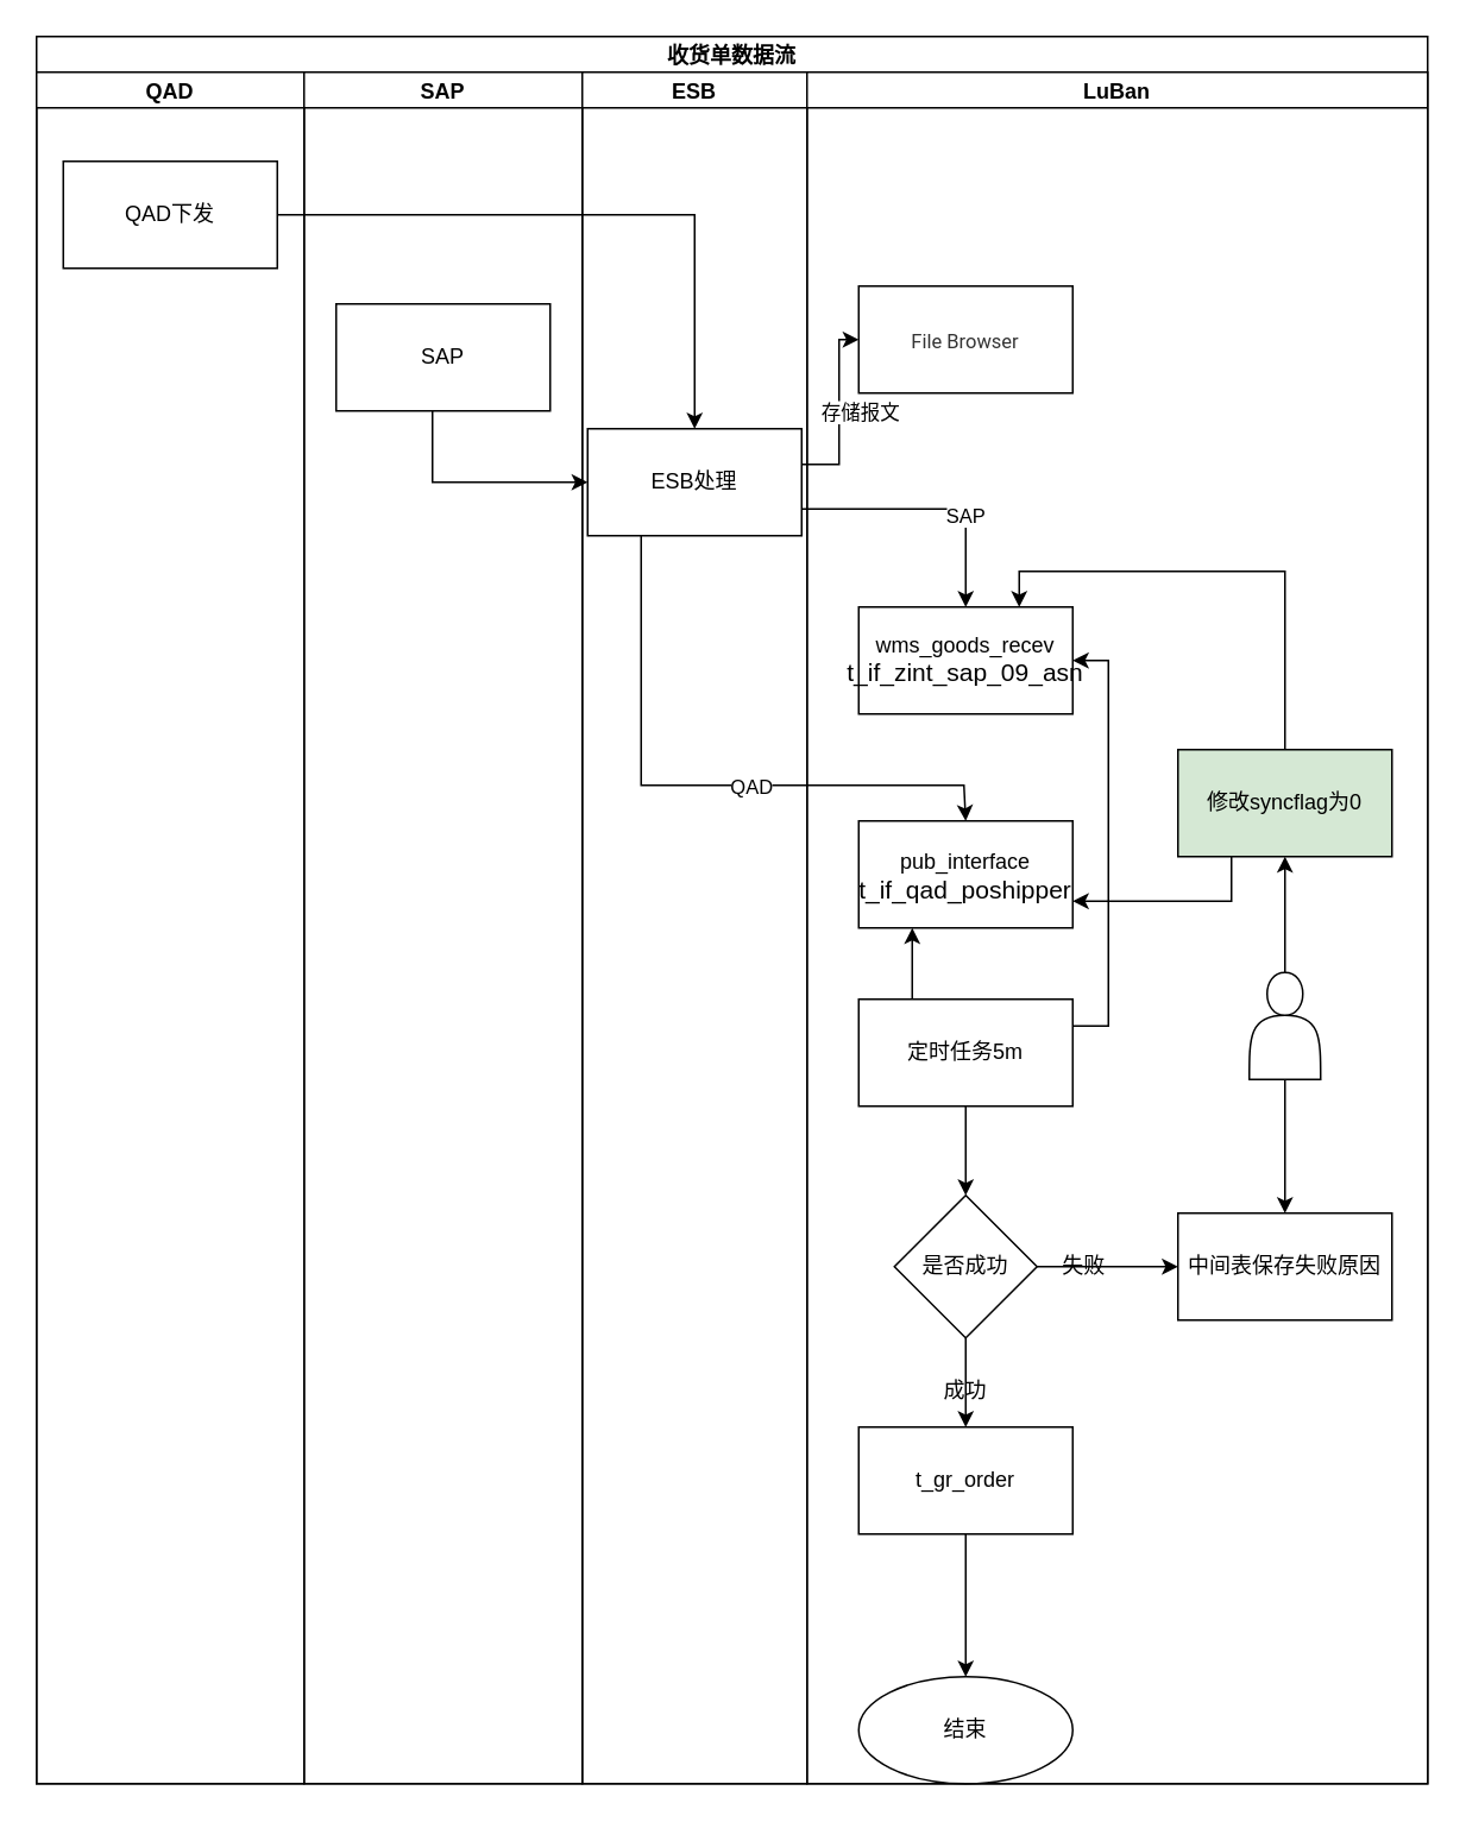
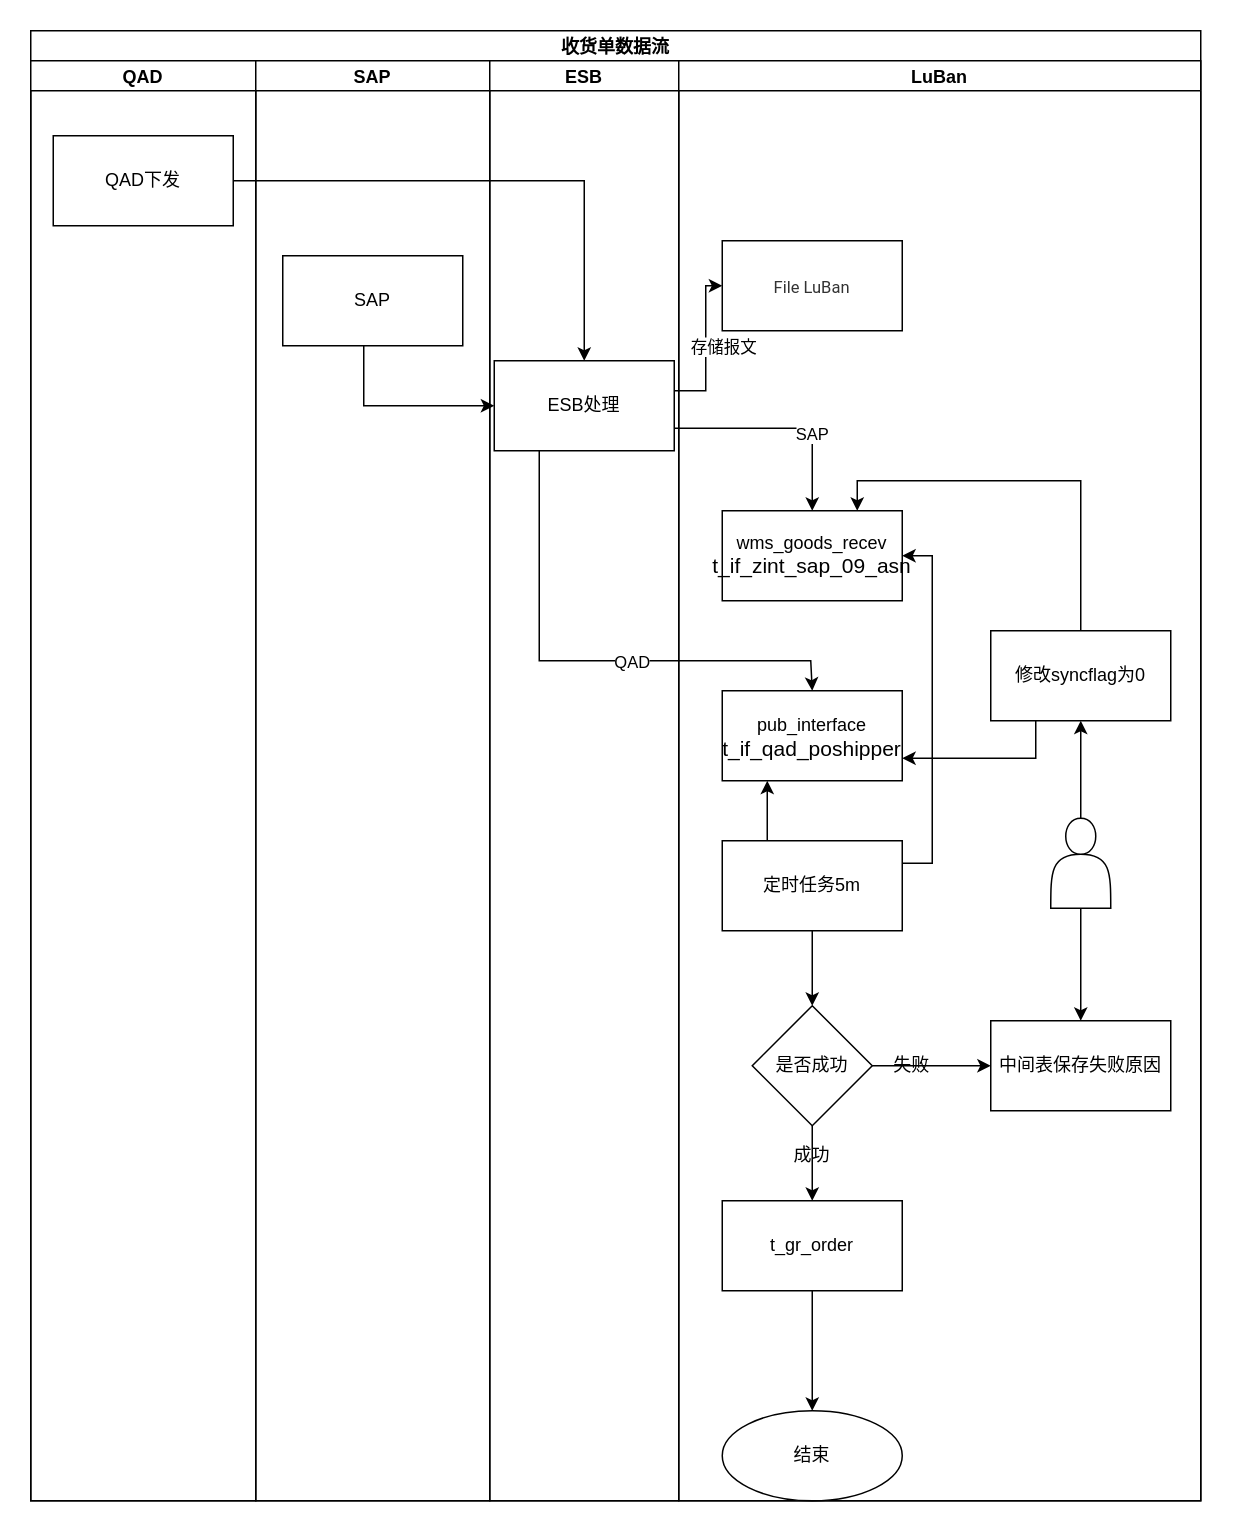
- <mxCell id="20" value="&lt;h1 style=&quot;box-sizing: border-box ; outline: 0px ; margin: 0.4em 0px 0.67em ; color: rgb(51 , 51 , 51) ; font-family: &amp;#34;roboto&amp;#34; , sans-serif ; background-color: rgb(255 , 255 , 255)&quot;&gt;&lt;font style=&quot;font-weight: normal ; font-size: 11px&quot;&gt;File Browser&lt;/font&gt;&lt;/h1&gt;" style="rounded=0;whiteSpace=wrap;html=1;" vertex="1" parent="17"><mxGeometry x="29" y="120" width="120" height="60" as="geometry" /></mxCell>
+ <mxCell id="20" value="&lt;h1 style=&quot;box-sizing: border-box ; outline: 0px ; margin: 0.4em 0px 0.67em ; color: rgb(51 , 51 , 51) ; font-family: &amp;#34;roboto&amp;#34; , sans-serif ; background-color: rgb(255 , 255 , 255)&quot;&gt;&lt;font style=&quot;font-weight: normal ; font-size: 11px&quot;&gt;File LuBan&lt;/font&gt;&lt;/h1&gt;" style="rounded=0;whiteSpace=wrap;html=1;" vertex="1" parent="17"><mxGeometry x="29" y="120" width="120" height="60" as="geometry" /></mxCell>
- <mxCell id="35" value="修改syncflag为0" style="whiteSpace=wrap;html=1;rounded=0;fillColor=#d5e8d4;" vertex="1" parent="17"><mxGeometry x="208" y="380" width="120" height="60" as="geometry" /></mxCell>
+ <mxCell id="35" value="修改syncflag为0" style="whiteSpace=wrap;html=1;rounded=0;" vertex="1" parent="17"><mxGeometry x="208" y="380" width="120" height="60" as="geometry" /></mxCell>
- <mxCell id="31" value="成功" style="text;html=1;strokeColor=none;fillColor=none;align=center;verticalAlign=middle;whiteSpace=wrap;rounded=0;" vertex="1" parent="17"><mxGeometry x="69" y="730" width="40" height="20" as="geometry" /></mxCell>
+ <mxCell id="31" value="成功" style="text;html=1;strokeColor=none;fillColor=none;align=center;verticalAlign=middle;whiteSpace=wrap;rounded=0;" vertex="1" parent="17"><mxGeometry x="69" y="720" width="40" height="20" as="geometry" /></mxCell>
